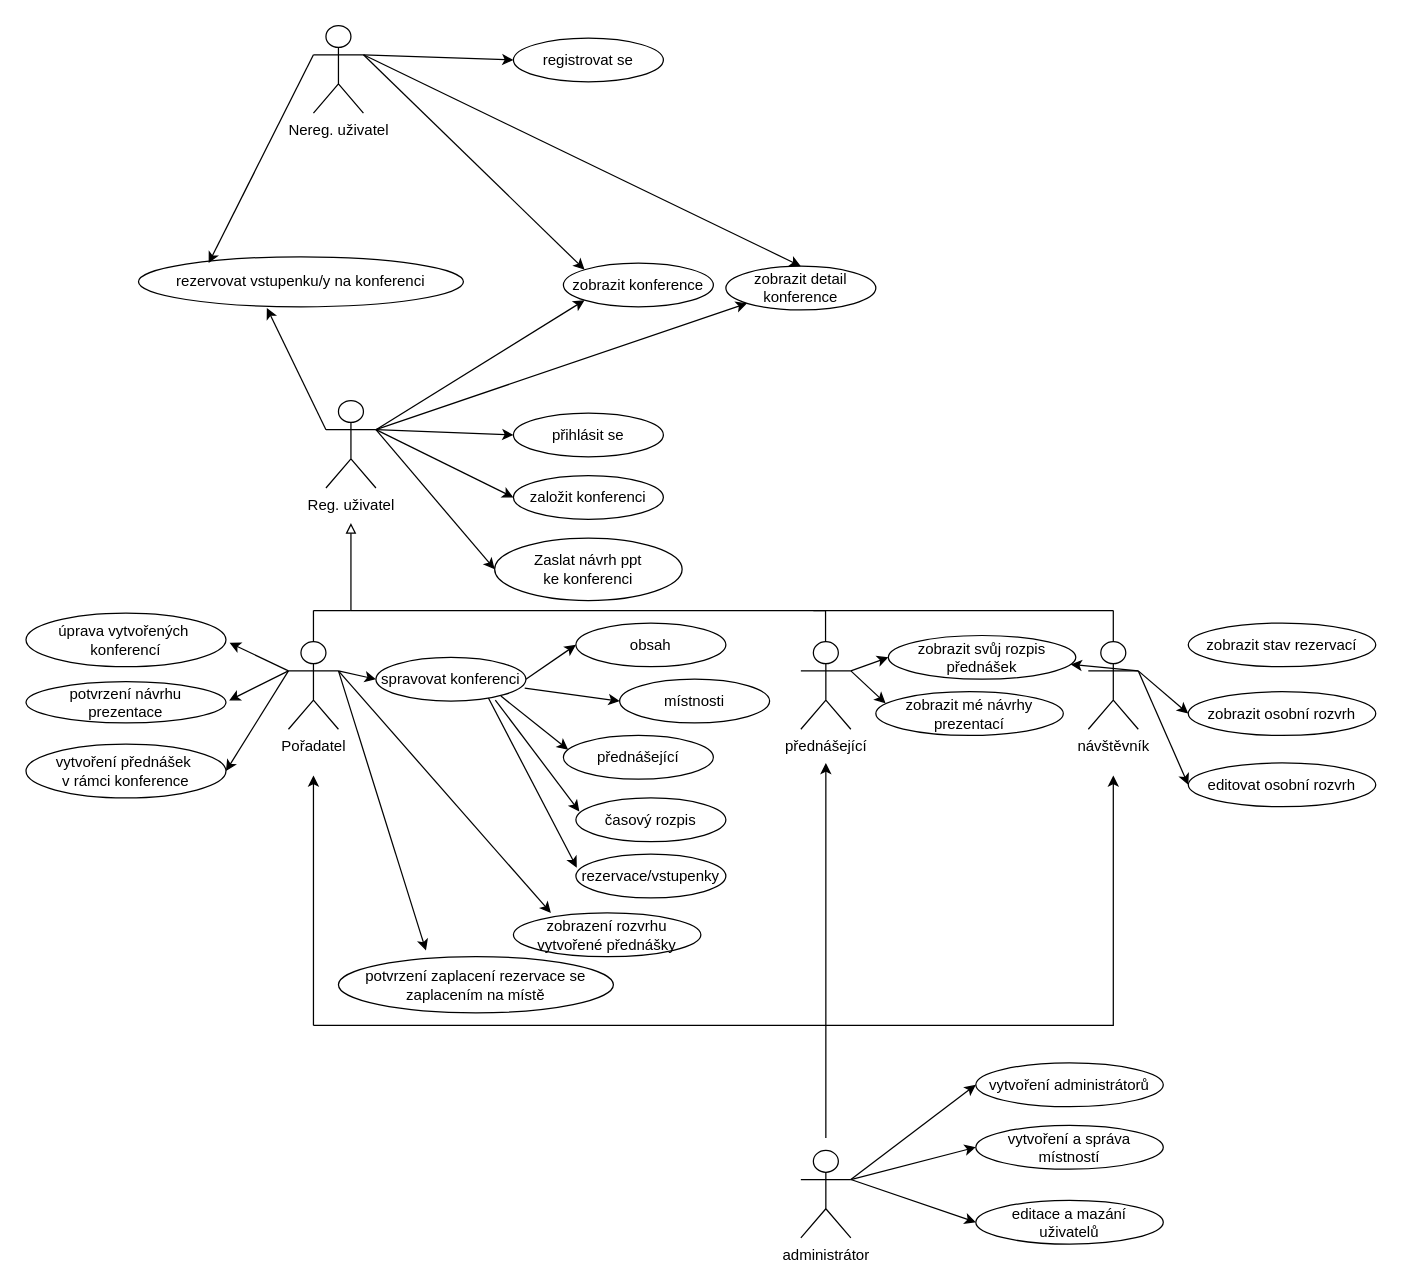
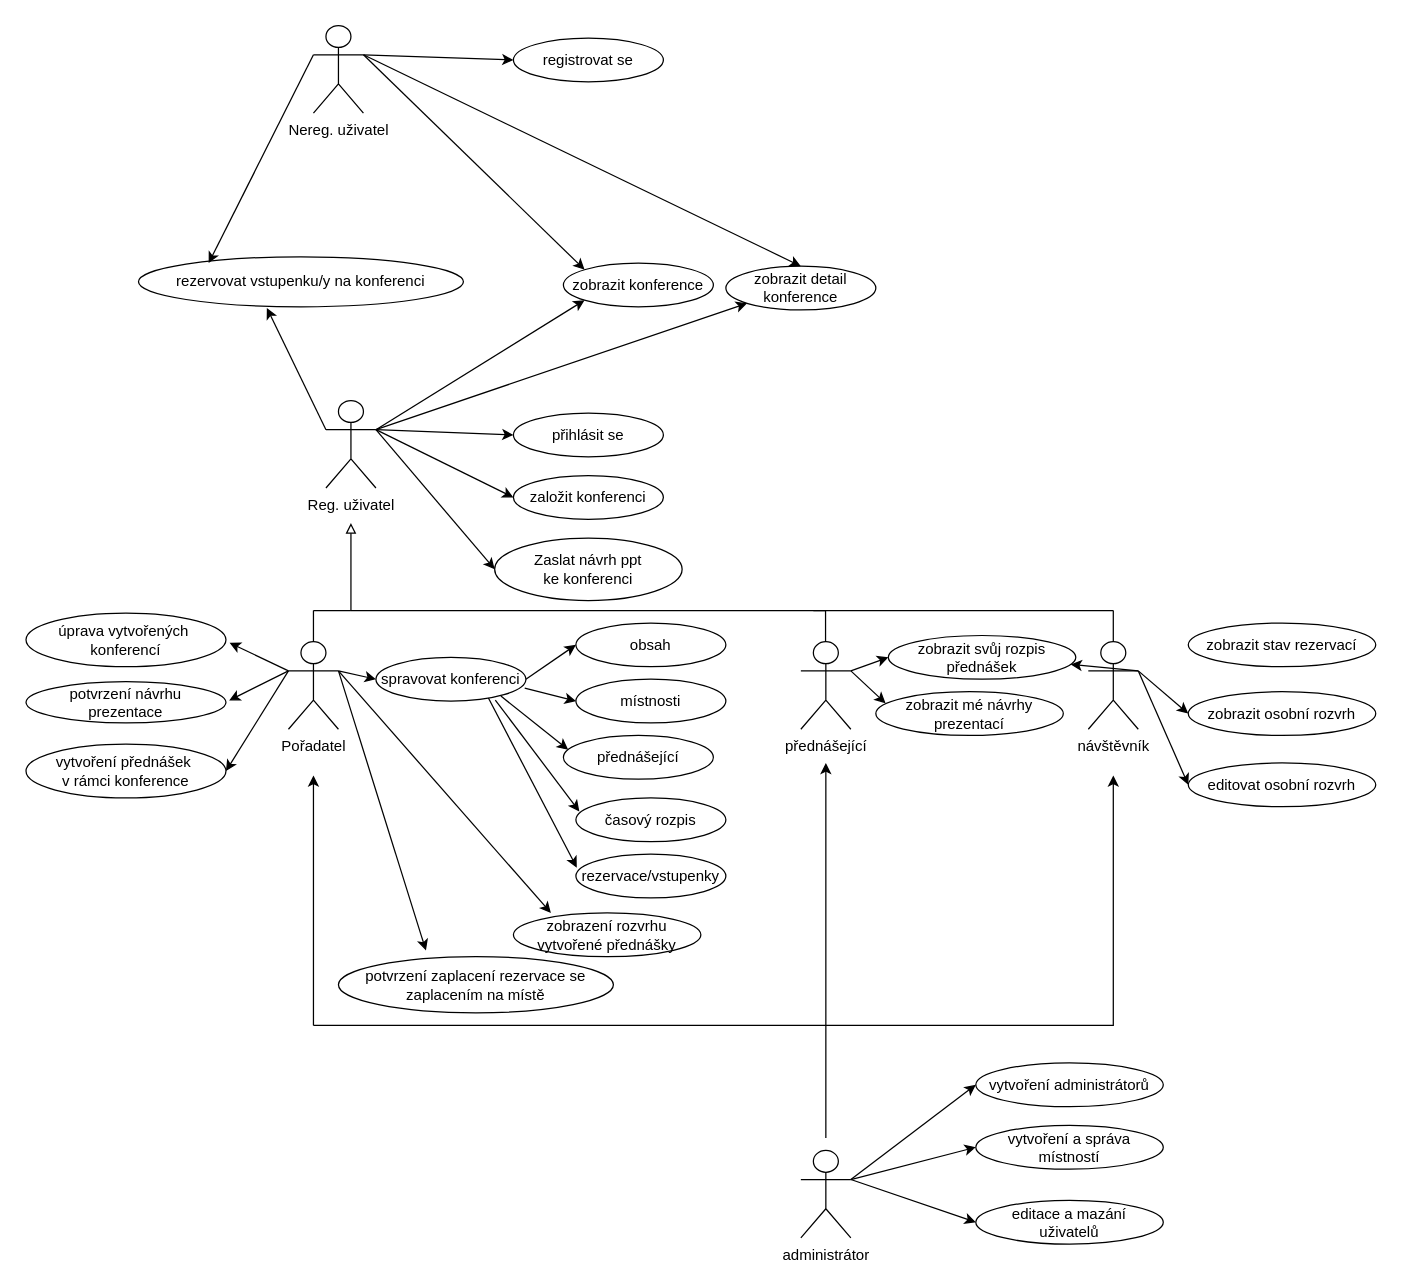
- <mxCell id="13" value="místnosti" style="ellipse;whiteSpace=wrap;html=1;" parent="1" vertex="1"><mxGeometry x="495" y="543" width="120" height="35" as="geometry" /></mxCell>
+ <mxCell id="13" value="místnosti" style="ellipse;whiteSpace=wrap;html=1;" parent="1" vertex="1"><mxGeometry x="460" y="543" width="120" height="35" as="geometry" /></mxCell>
